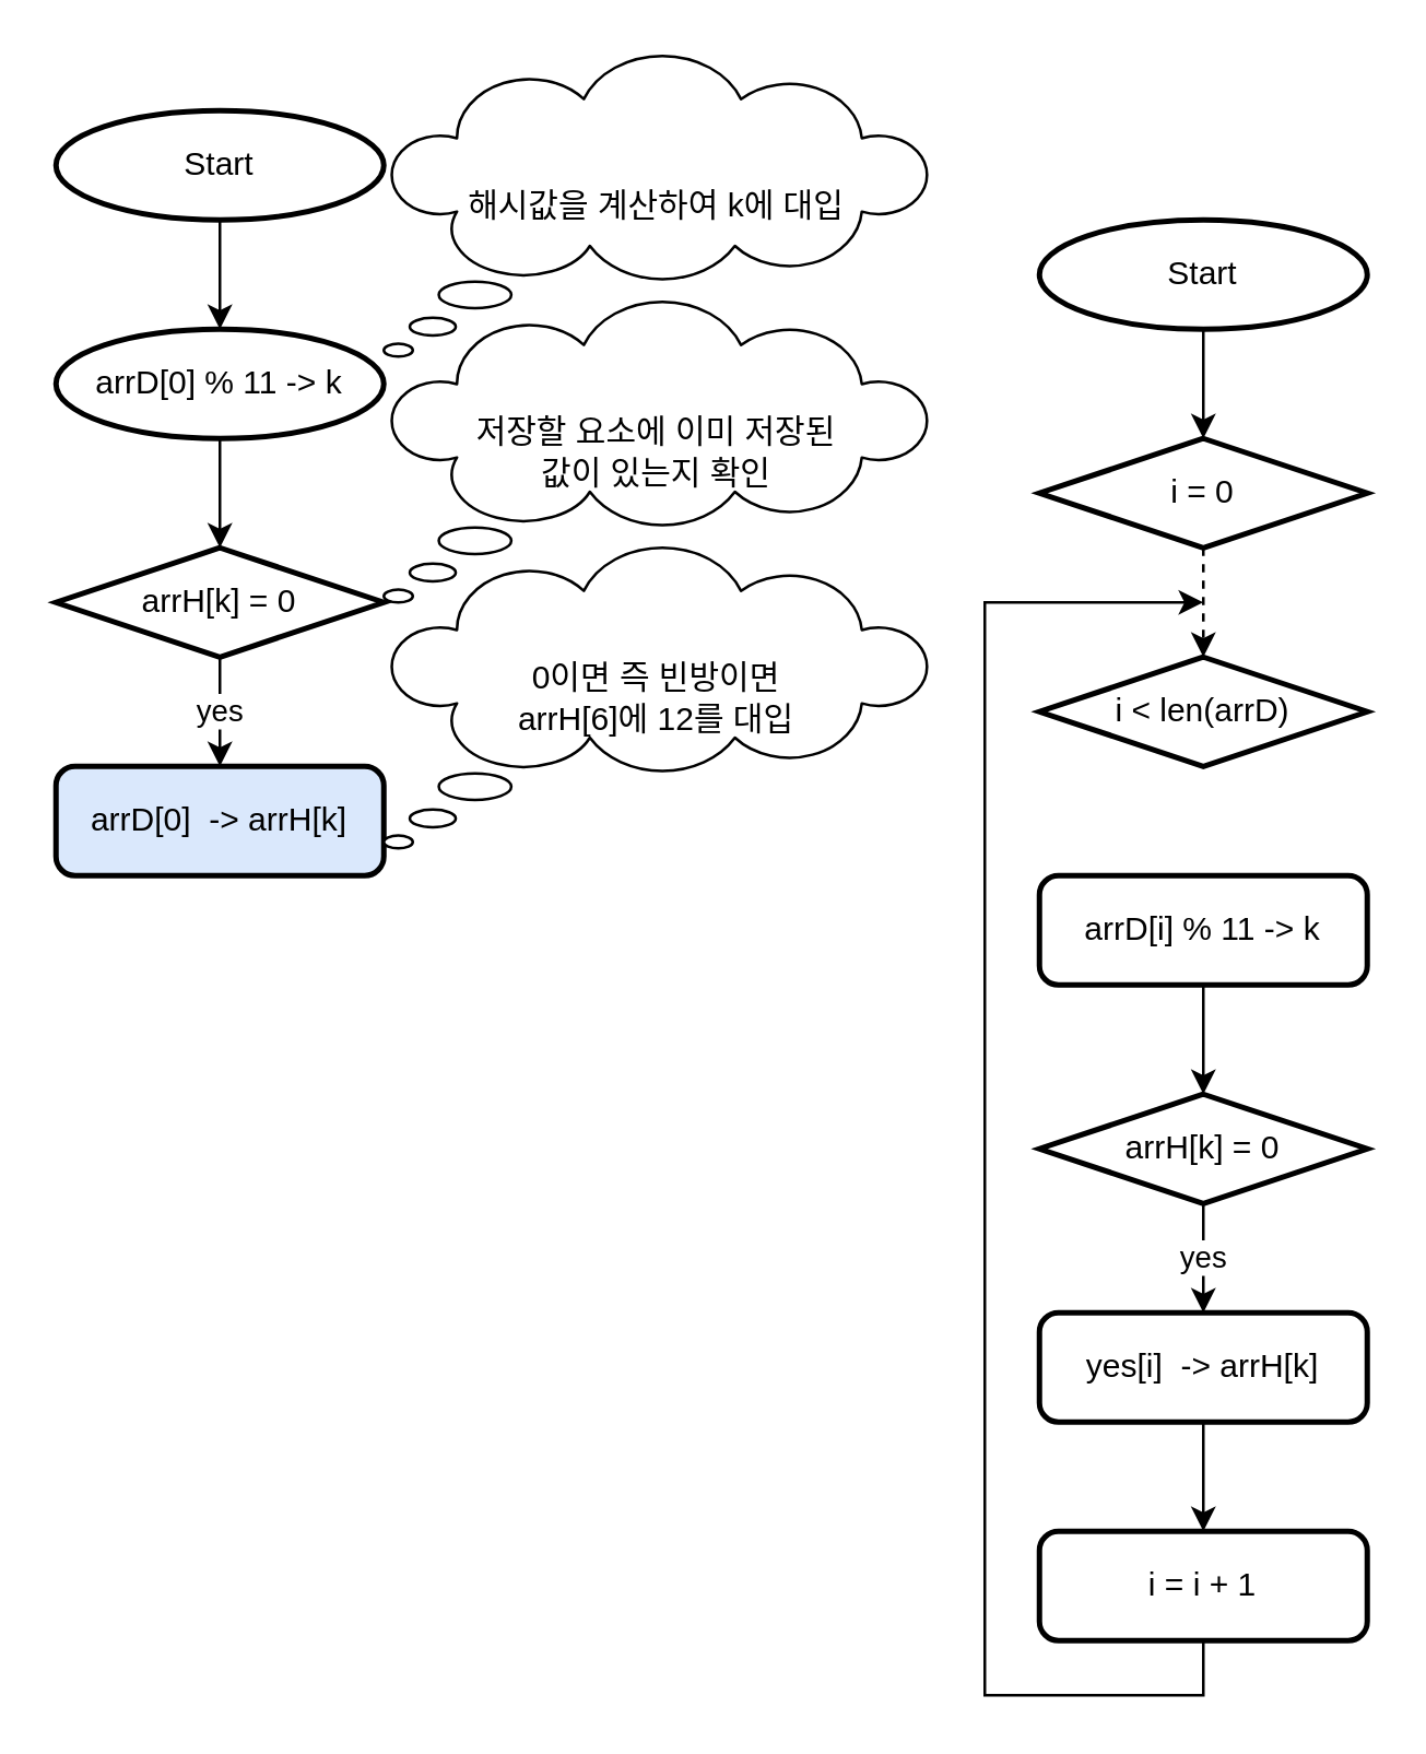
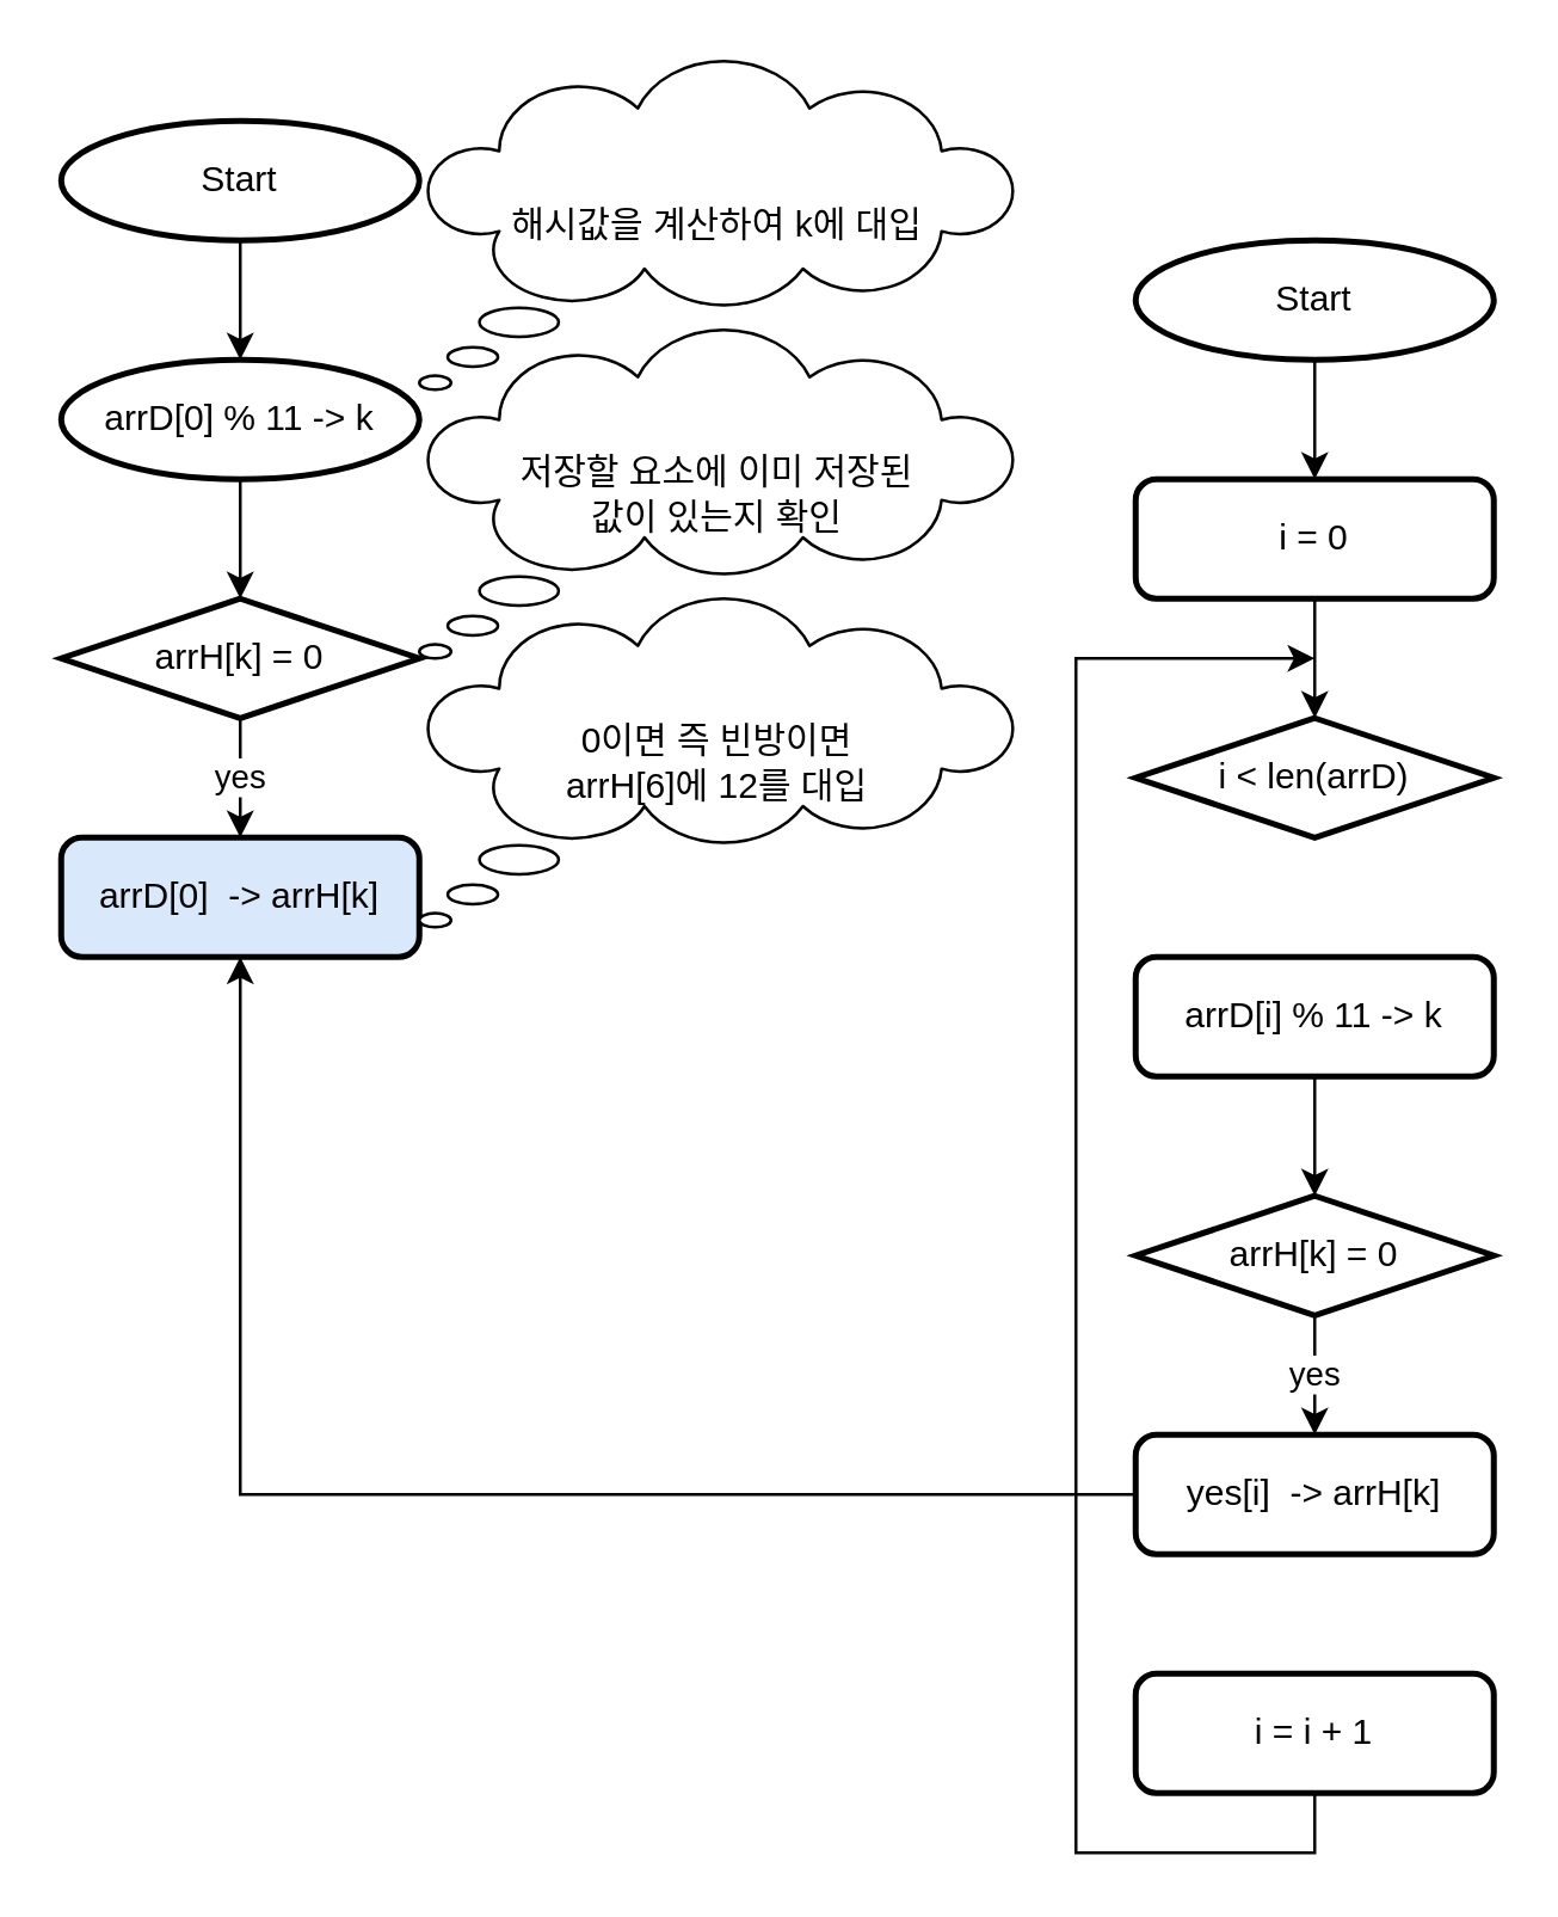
- <mxCell id="24" value="i = 0" style="rhombus;whiteSpace=wrap;html=1;absoluteArcSize=1;arcSize=14;strokeWidth=2;" vertex="1" parent="1"><mxGeometry x="380" y="160" width="120" height="40" as="geometry" /></mxCell>
+ <mxCell id="24" value="i = 0" style="rounded=1;whiteSpace=wrap;html=1;absoluteArcSize=1;arcSize=14;strokeWidth=2;" vertex="1" parent="1"><mxGeometry x="380" y="160" width="120" height="40" as="geometry" /></mxCell>
- <mxCell id="23" style="edgeStyle=orthogonalEdgeStyle;rounded=0;orthogonalLoop=1;jettySize=auto;html=1;entryX=0.5;entryY=0;entryDx=0;entryDy=0;entryPerimeter=0;dashed=1;" edge="1" parent="1" source="24" target="22"><mxGeometry relative="1" as="geometry" /></mxCell>
+ <mxCell id="23" style="edgeStyle=orthogonalEdgeStyle;rounded=0;orthogonalLoop=1;jettySize=auto;html=1;entryX=0.5;entryY=0;entryDx=0;entryDy=0;entryPerimeter=0;" edge="1" parent="1" source="24" target="22"><mxGeometry relative="1" as="geometry" /></mxCell>
- <mxCell id="18" style="edgeStyle=orthogonalEdgeStyle;rounded=0;orthogonalLoop=1;jettySize=auto;html=1;entryX=0.5;entryY=0;entryDx=0;entryDy=0;" edge="1" parent="1" source="19" target="21"><mxGeometry relative="1" as="geometry" /></mxCell>
+ <mxCell id="18" style="edgeStyle=orthogonalEdgeStyle;rounded=0;orthogonalLoop=1;jettySize=auto;html=1;" edge="1" parent="1" source="19" target="8"><mxGeometry relative="1" as="geometry" /></mxCell>
